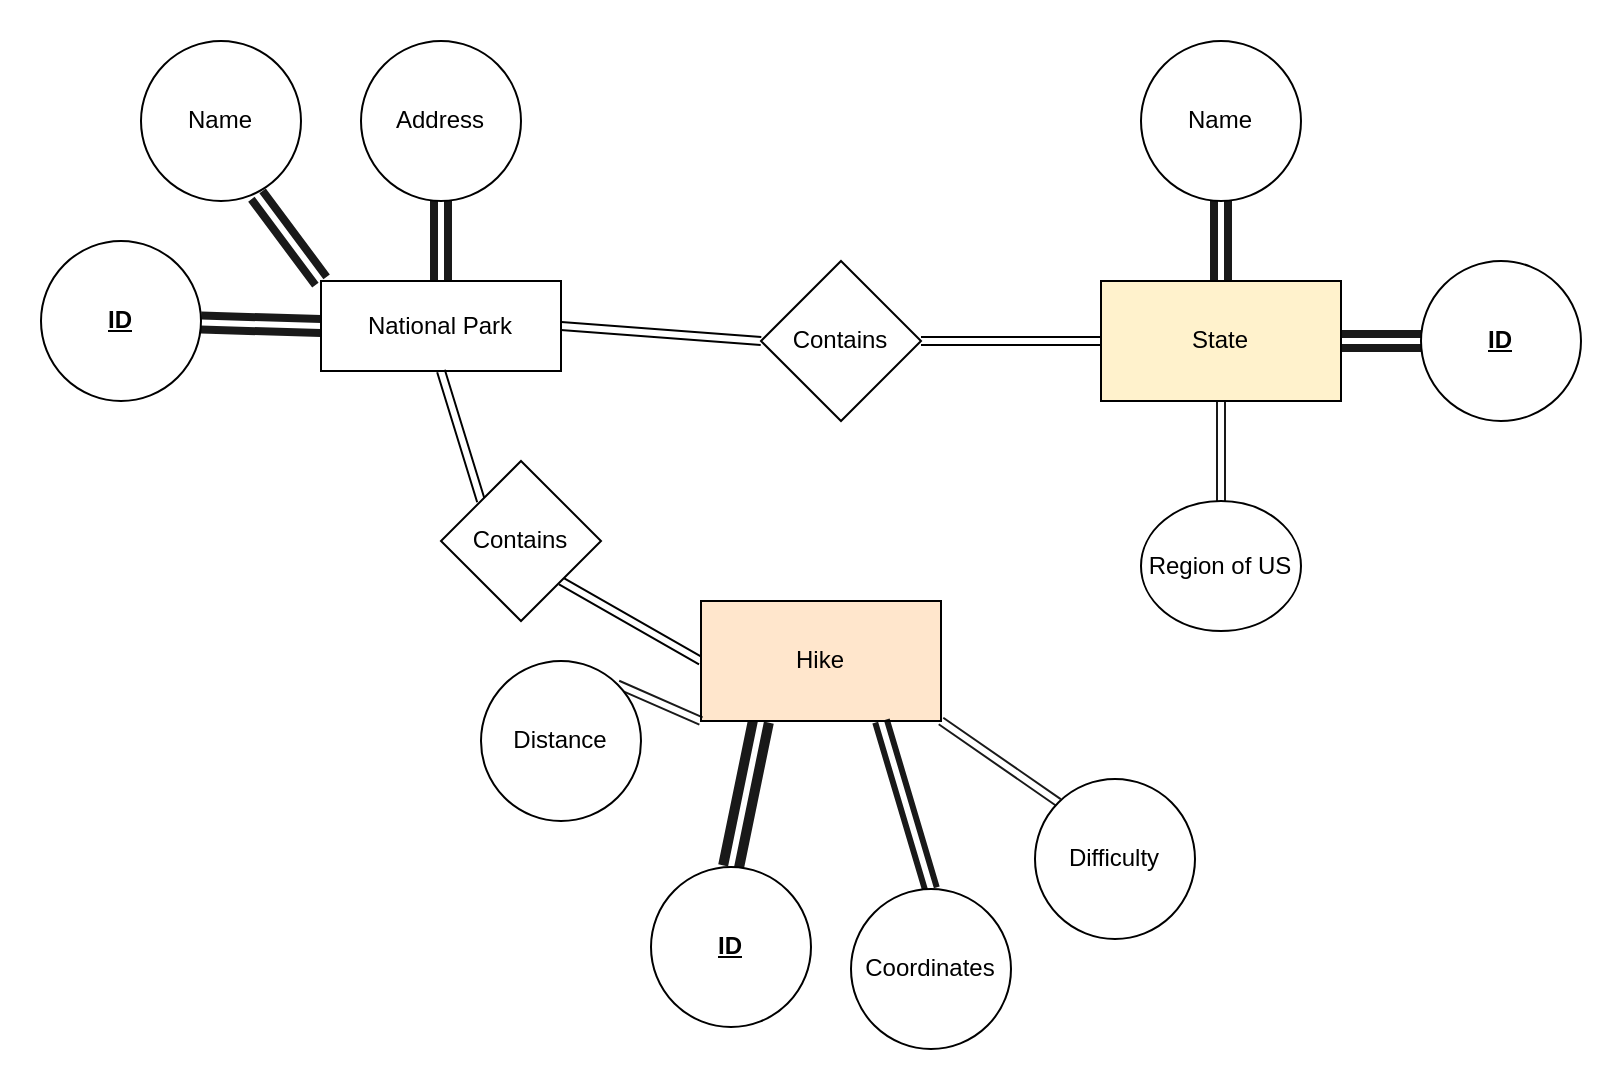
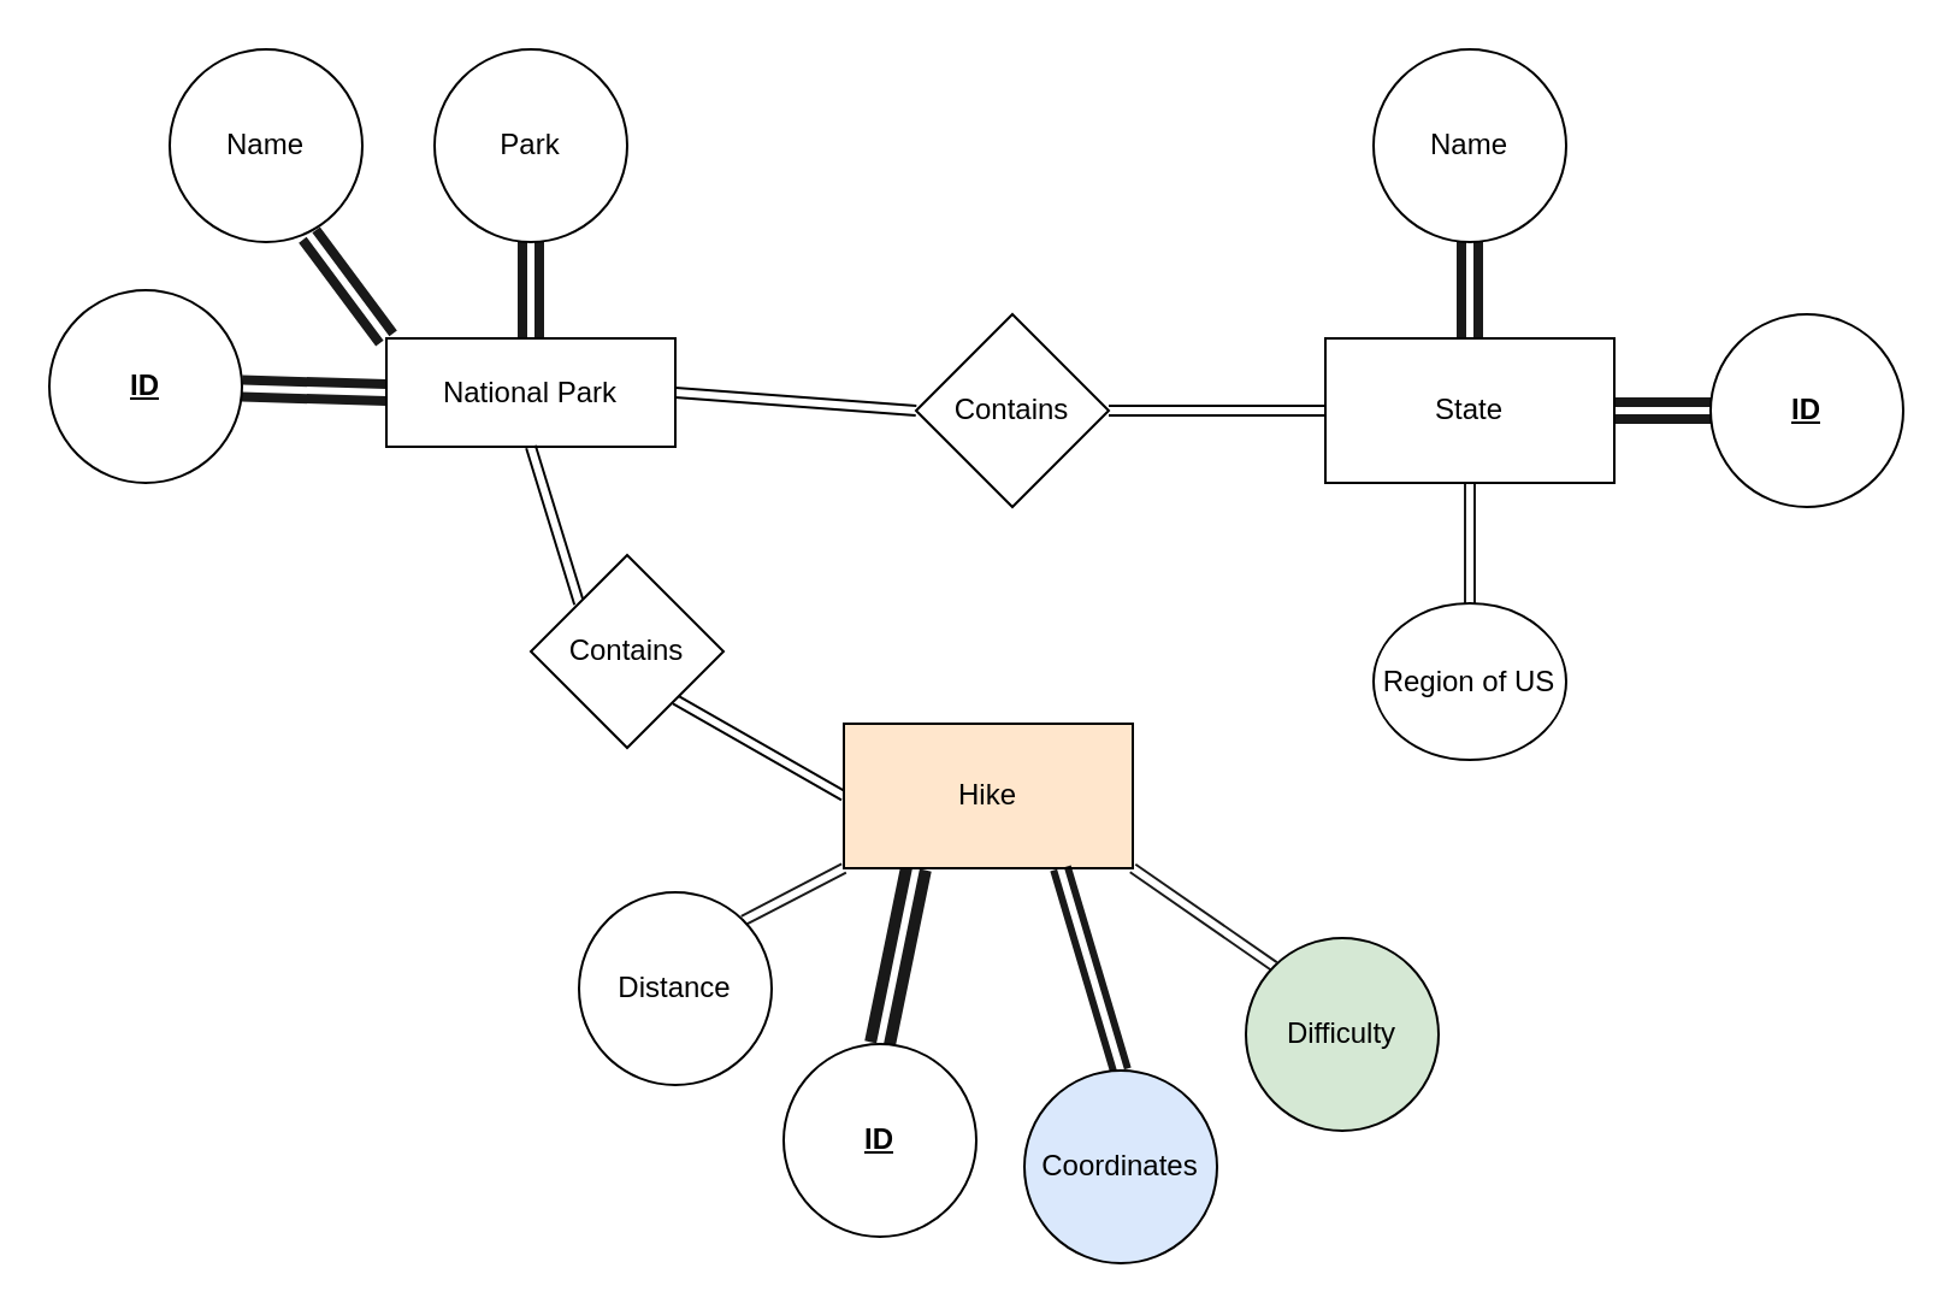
- <mxCell id="24" value="Address" style="ellipse;whiteSpace=wrap;html=1;" vertex="1" parent="1"><mxGeometry x="180" y="20" width="80" height="80" as="geometry" /></mxCell>
+ <mxCell id="24" value="Park" style="ellipse;whiteSpace=wrap;html=1;" vertex="1" parent="1"><mxGeometry x="180" y="20" width="80" height="80" as="geometry" /></mxCell>
- <mxCell id="8" value="State" style="whiteSpace=wrap;html=1;fillColor=#fff2cc;" vertex="1" parent="1"><mxGeometry x="550" y="140" width="120" height="60" as="geometry" /></mxCell>
+ <mxCell id="8" value="State" style="whiteSpace=wrap;html=1;" vertex="1" parent="1"><mxGeometry x="550" y="140" width="120" height="60" as="geometry" /></mxCell>
- <mxCell id="17" value="Distance" style="ellipse;whiteSpace=wrap;html=1;" vertex="1" parent="1"><mxGeometry x="240" y="330" width="80" height="80" as="geometry" /></mxCell>
+ <mxCell id="17" value="Distance" style="ellipse;whiteSpace=wrap;html=1;" vertex="1" parent="1"><mxGeometry x="240" y="370" width="80" height="80" as="geometry" /></mxCell>
- <mxCell id="31" value="Difficulty" style="ellipse;whiteSpace=wrap;html=1;" vertex="1" parent="1"><mxGeometry x="517" y="389" width="80" height="80" as="geometry" /></mxCell>
+ <mxCell id="31" value="Difficulty" style="ellipse;whiteSpace=wrap;html=1;fillColor=#d5e8d4;" vertex="1" parent="1"><mxGeometry x="517" y="389" width="80" height="80" as="geometry" /></mxCell>
- <mxCell id="19" value="Coordinates" style="ellipse;whiteSpace=wrap;html=1;" vertex="1" parent="1"><mxGeometry x="425" y="444" width="80" height="80" as="geometry" /></mxCell>
+ <mxCell id="19" value="Coordinates" style="ellipse;whiteSpace=wrap;html=1;fillColor=#dae8fc;" vertex="1" parent="1"><mxGeometry x="425" y="444" width="80" height="80" as="geometry" /></mxCell>
